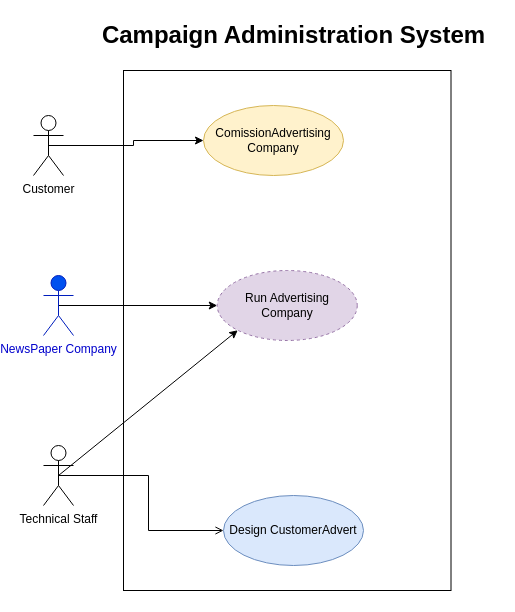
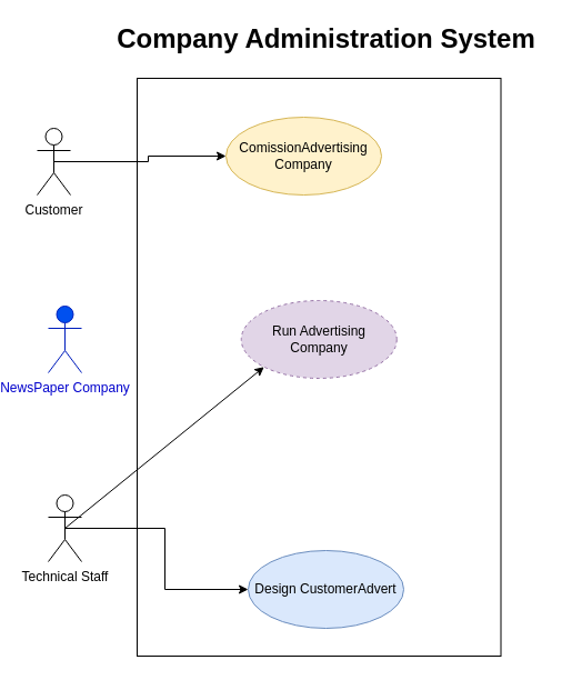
- <mxCell id="13" value="Campaign Administration System" style="text;html=1;align=center;verticalAlign=middle;resizable=0;points=[];autosize=1;strokeColor=none;fontSize=24;fontStyle=1" vertex="1" parent="1"><mxGeometry x="80" y="20" width="400" height="30" as="geometry" /></mxCell>
+ <mxCell id="13" value="Company Administration System" style="text;html=1;align=center;verticalAlign=middle;resizable=0;points=[];autosize=1;strokeColor=none;fontSize=24;fontStyle=1" vertex="1" parent="1"><mxGeometry x="80" y="20" width="400" height="30" as="geometry" /></mxCell>
- <mxCell id="7" style="edgeStyle=orthogonalEdgeStyle;rounded=0;orthogonalLoop=1;jettySize=auto;html=1;exitX=0.5;exitY=0.5;exitDx=0;exitDy=0;exitPerimeter=0;entryX=0;entryY=0.5;entryDx=0;entryDy=0;" edge="1" source="8" target="6" parent="1"><mxGeometry relative="1" as="geometry" /></mxCell>
- <mxCell id="10" style="edgeStyle=orthogonalEdgeStyle;rounded=0;orthogonalLoop=1;jettySize=auto;html=1;exitX=0.5;exitY=0.5;exitDx=0;exitDy=0;exitPerimeter=0;entryX=0;entryY=0.5;entryDx=0;entryDy=0;endArrow=open;" edge="1" source="12" target="9" parent="1"><mxGeometry relative="1" as="geometry" /></mxCell>
+ <mxCell id="10" style="edgeStyle=orthogonalEdgeStyle;rounded=0;orthogonalLoop=1;jettySize=auto;html=1;exitX=0.5;exitY=0.5;exitDx=0;exitDy=0;exitPerimeter=0;entryX=0;entryY=0.5;entryDx=0;entryDy=0;" edge="1" source="12" target="9" parent="1"><mxGeometry relative="1" as="geometry" /></mxCell>
